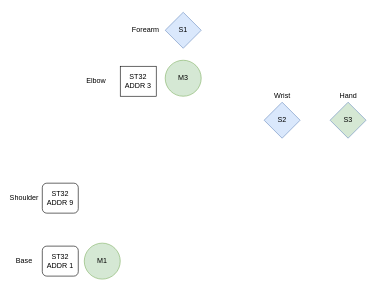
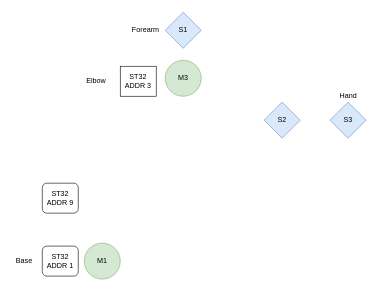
- <mxCell id="14" value="Wrist" style="text;html=1;strokeColor=none;fillColor=none;align=center;verticalAlign=middle;whiteSpace=wrap;rounded=0;" parent="1" vertex="1"><mxGeometry x="447.5" y="150" width="45" height="20" as="geometry" /></mxCell>
- <mxCell id="6" value="S3" style="rhombus;whiteSpace=wrap;html=1;fillColor=#d5e8d4;strokeColor=#6c8ebf;" parent="1" vertex="1"><mxGeometry x="550" y="170" width="60" height="60" as="geometry" /></mxCell>
+ <mxCell id="6" value="S3" style="rhombus;whiteSpace=wrap;html=1;fillColor=#dae8fc;strokeColor=#6c8ebf;" parent="1" vertex="1"><mxGeometry x="550" y="170" width="60" height="60" as="geometry" /></mxCell>
- <mxCell id="11" value="Shoulder" style="text;html=1;strokeColor=none;fillColor=none;align=center;verticalAlign=middle;whiteSpace=wrap;rounded=0;" parent="1" vertex="1"><mxGeometry x="20" y="320" width="40" height="20" as="geometry" /></mxCell>
